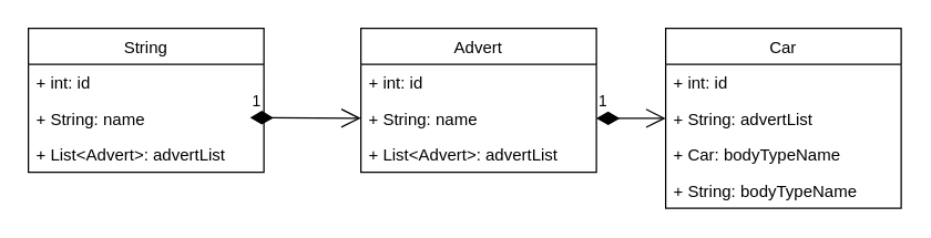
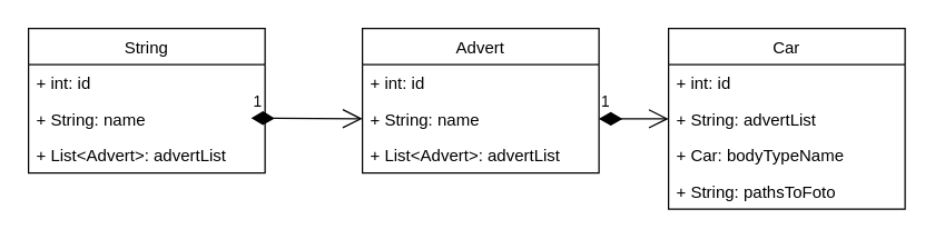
- <mxCell id="15" value="+ String: bodyTypeName" style="text;strokeColor=none;fillColor=none;align=left;verticalAlign=top;spacingLeft=4;spacingRight=4;overflow=hidden;rotatable=0;points=[[0,0.5],[1,0.5]];portConstraint=eastwest;" vertex="1" parent="11"><mxGeometry y="104" width="170" height="26" as="geometry" /></mxCell>
+ <mxCell id="15" value="+ String: pathsToFoto" style="text;strokeColor=none;fillColor=none;align=left;verticalAlign=top;spacingLeft=4;spacingRight=4;overflow=hidden;rotatable=0;points=[[0,0.5],[1,0.5]];portConstraint=eastwest;" vertex="1" parent="11"><mxGeometry y="104" width="170" height="26" as="geometry" /></mxCell>
